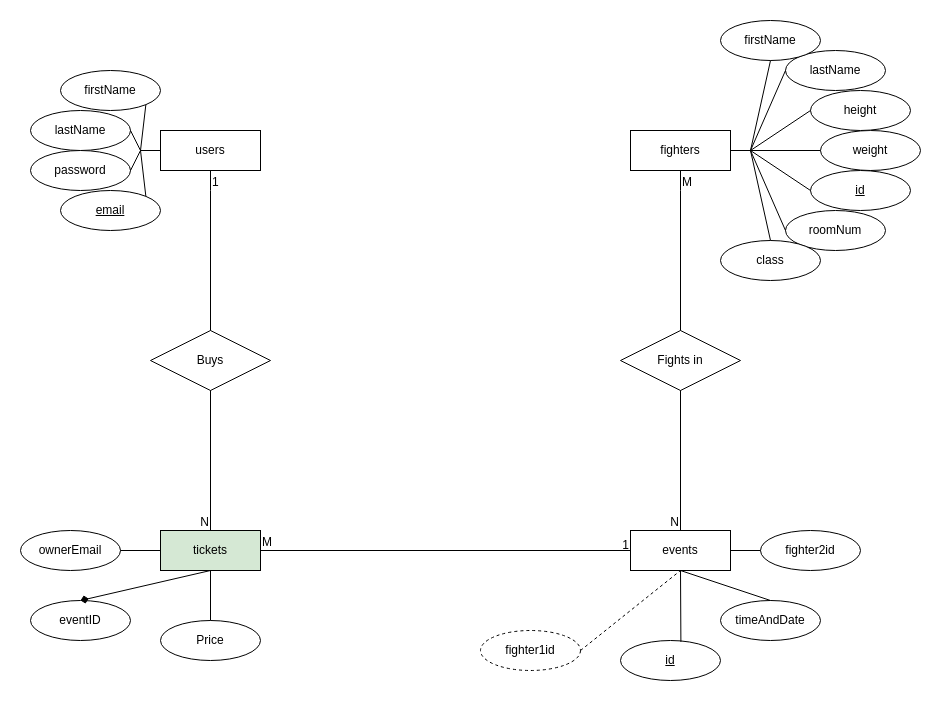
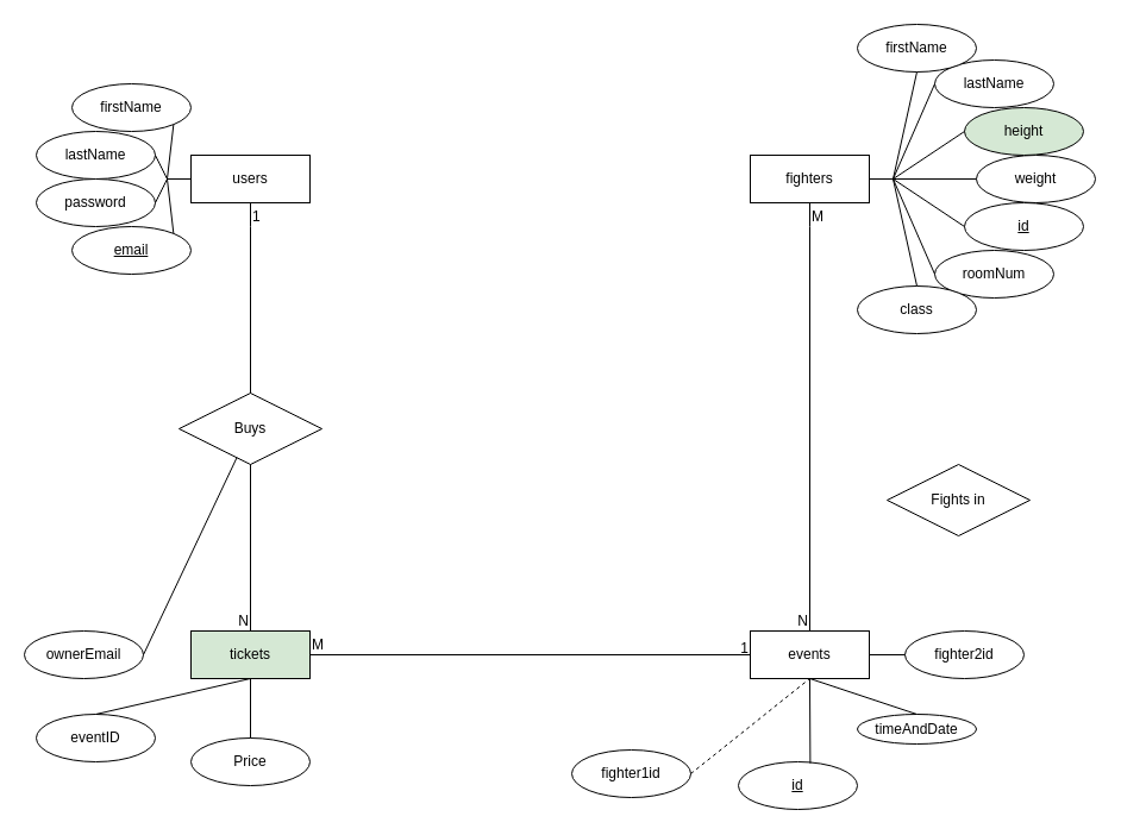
- <mxCell id="14" value="height" style="ellipse;whiteSpace=wrap;html=1;align=center;" parent="1" vertex="1"><mxGeometry x="810" y="90" width="100" height="40" as="geometry" /></mxCell>
+ <mxCell id="14" value="height" style="ellipse;whiteSpace=wrap;html=1;align=center;fillColor=#d5e8d4;" parent="1" vertex="1"><mxGeometry x="810" y="90" width="100" height="40" as="geometry" /></mxCell>
- <mxCell id="31" value="Fights in" style="shape=rhombus;perimeter=rhombusPerimeter;whiteSpace=wrap;html=1;align=center;" parent="1" vertex="1"><mxGeometry x="620" y="330" width="120" height="60" as="geometry" /></mxCell>
+ <mxCell id="31" value="Fights in" style="shape=rhombus;perimeter=rhombusPerimeter;whiteSpace=wrap;html=1;align=center;" parent="1" vertex="1"><mxGeometry x="745" y="390" width="120" height="60" as="geometry" /></mxCell>
- <mxCell id="53" value="" style="endArrow=none;html=1;rounded=0;exitX=1;exitY=0.5;exitDx=0;exitDy=0;entryX=0;entryY=0.5;entryDx=0;entryDy=0;" parent="1" source="52" target="42" edge="1"><mxGeometry relative="1" as="geometry"><mxPoint x="530" y="390" as="sourcePoint" /><mxPoint x="690" y="390" as="targetPoint" /></mxGeometry></mxCell>
+ <mxCell id="53" value="" style="endArrow=none;html=1;rounded=0;exitX=1;exitY=0.5;exitDx=0;exitDy=0;" parent="1" source="52" target="47" edge="1"><mxGeometry relative="1" as="geometry"><mxPoint x="530" y="390" as="sourcePoint" /><mxPoint x="690" y="390" as="targetPoint" /></mxGeometry></mxCell>
- <mxCell id="55" value="" style="endArrow=diamond;html=1;rounded=0;exitX=0.5;exitY=1;exitDx=0;exitDy=0;entryX=0.5;entryY=0;entryDx=0;entryDy=0;" parent="1" source="42" target="54" edge="1"><mxGeometry relative="1" as="geometry"><mxPoint x="530" y="390" as="sourcePoint" /><mxPoint x="210" y="600" as="targetPoint" /></mxGeometry></mxCell>
+ <mxCell id="55" value="" style="endArrow=none;html=1;rounded=0;exitX=0.5;exitY=1;exitDx=0;exitDy=0;entryX=0.5;entryY=0;entryDx=0;entryDy=0;" parent="1" source="42" target="54" edge="1"><mxGeometry relative="1" as="geometry"><mxPoint x="530" y="390" as="sourcePoint" /><mxPoint x="210" y="600" as="targetPoint" /></mxGeometry></mxCell>
- <mxCell id="37" value="timeAndDate" style="ellipse;whiteSpace=wrap;html=1;align=center;" parent="1" vertex="1"><mxGeometry x="720" y="600" width="100" height="40" as="geometry" /></mxCell>
+ <mxCell id="37" value="timeAndDate" style="ellipse;whiteSpace=wrap;html=1;align=center;" parent="1" vertex="1"><mxGeometry x="720" y="600" width="100" height="25" as="geometry" /></mxCell>
- <mxCell id="34" value="fighter1id" style="ellipse;whiteSpace=wrap;html=1;align=center;dashed=1;" parent="1" vertex="1"><mxGeometry x="480" y="630" width="100" height="40" as="geometry" /></mxCell>
+ <mxCell id="34" value="fighter1id" style="ellipse;whiteSpace=wrap;html=1;align=center;" parent="1" vertex="1"><mxGeometry x="480" y="630" width="100" height="40" as="geometry" /></mxCell>
